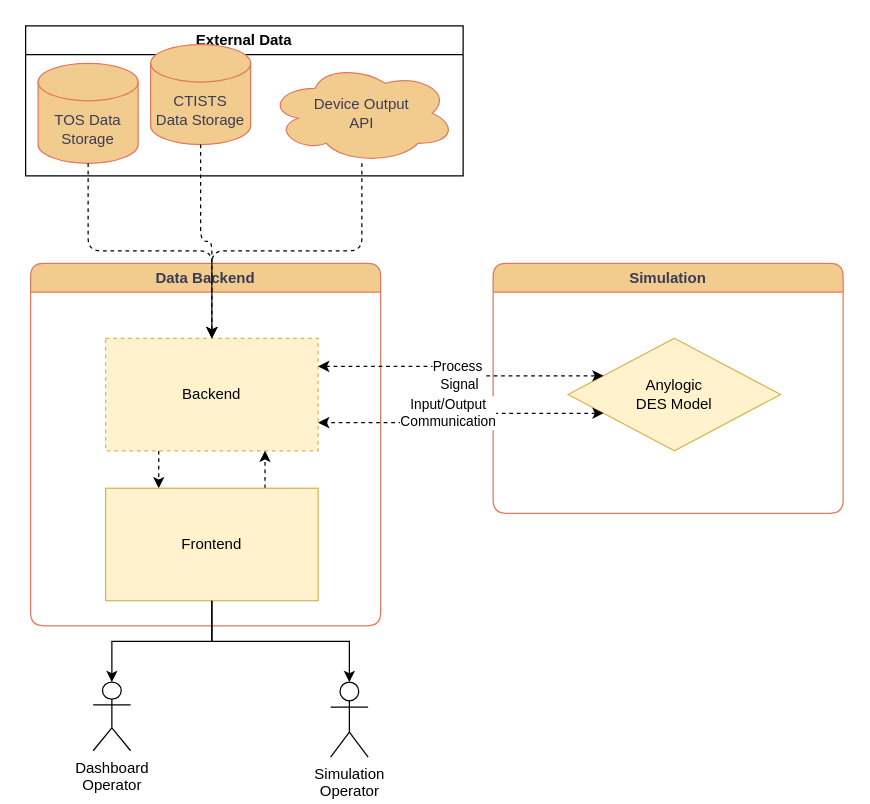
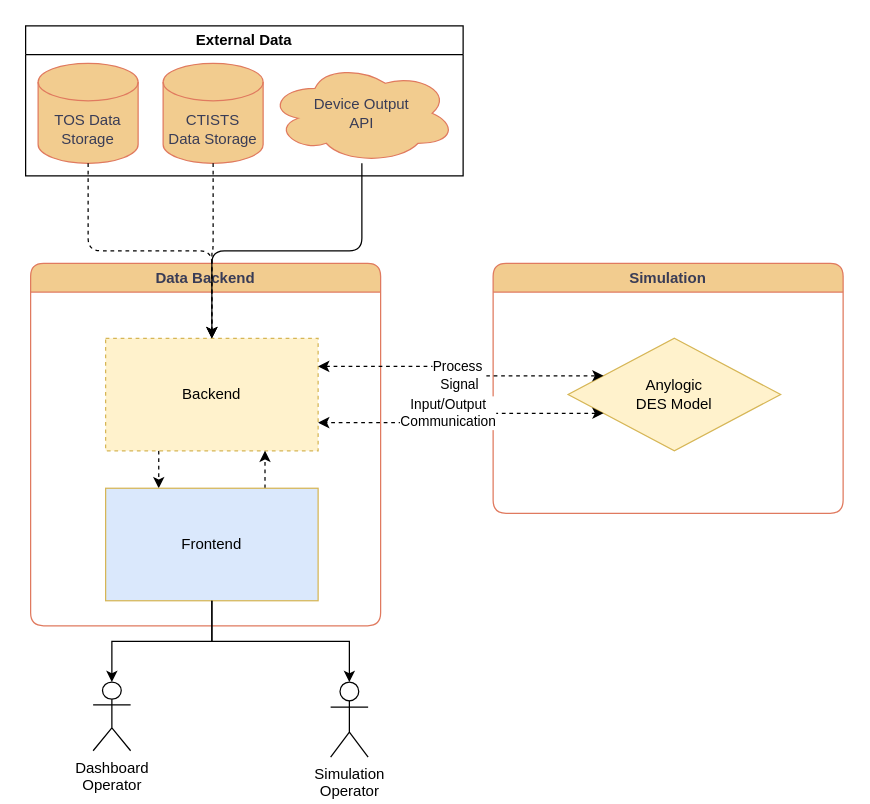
- <mxCell id="9" value="CTISTS&lt;br&gt;Data Storage" style="shape=cylinder3;whiteSpace=wrap;html=1;boundedLbl=1;backgroundOutline=1;size=15;labelBackgroundColor=none;fillColor=#F2CC8F;strokeColor=#E07A5F;fontColor=#393C56;rounded=1;" vertex="1" parent="7"><mxGeometry x="100" y="15" width="80" height="80" as="geometry" /></mxCell>
+ <mxCell id="9" value="CTISTS&lt;br&gt;Data Storage" style="shape=cylinder3;whiteSpace=wrap;html=1;boundedLbl=1;backgroundOutline=1;size=15;labelBackgroundColor=none;fillColor=#F2CC8F;strokeColor=#E07A5F;fontColor=#393C56;rounded=1;" vertex="1" parent="7"><mxGeometry x="110" y="30" width="80" height="80" as="geometry" /></mxCell>
- <mxCell id="18" style="edgeStyle=orthogonalEdgeStyle;orthogonalLoop=1;jettySize=auto;html=1;entryX=0.5;entryY=0;entryDx=0;entryDy=0;rounded=1;dashed=1;" edge="1" parent="1" source="10" target="4"><mxGeometry relative="1" as="geometry" /></mxCell>
+ <mxCell id="18" style="edgeStyle=orthogonalEdgeStyle;orthogonalLoop=1;jettySize=auto;html=1;entryX=0.5;entryY=0;entryDx=0;entryDy=0;rounded=1;dashed=0;" edge="1" parent="1" source="10" target="4"><mxGeometry relative="1" as="geometry" /></mxCell>
- <mxCell id="6" value="Frontend" style="rounded=0;whiteSpace=wrap;html=1;fillColor=#fff2cc;strokeColor=#d6b656;" vertex="1" parent="2"><mxGeometry x="60" y="180" width="170" height="90" as="geometry" /></mxCell>
+ <mxCell id="6" value="Frontend" style="rounded=0;whiteSpace=wrap;html=1;fillColor=#dae8fc;strokeColor=#d6b656;" vertex="1" parent="2"><mxGeometry x="60" y="180" width="170" height="90" as="geometry" /></mxCell>
